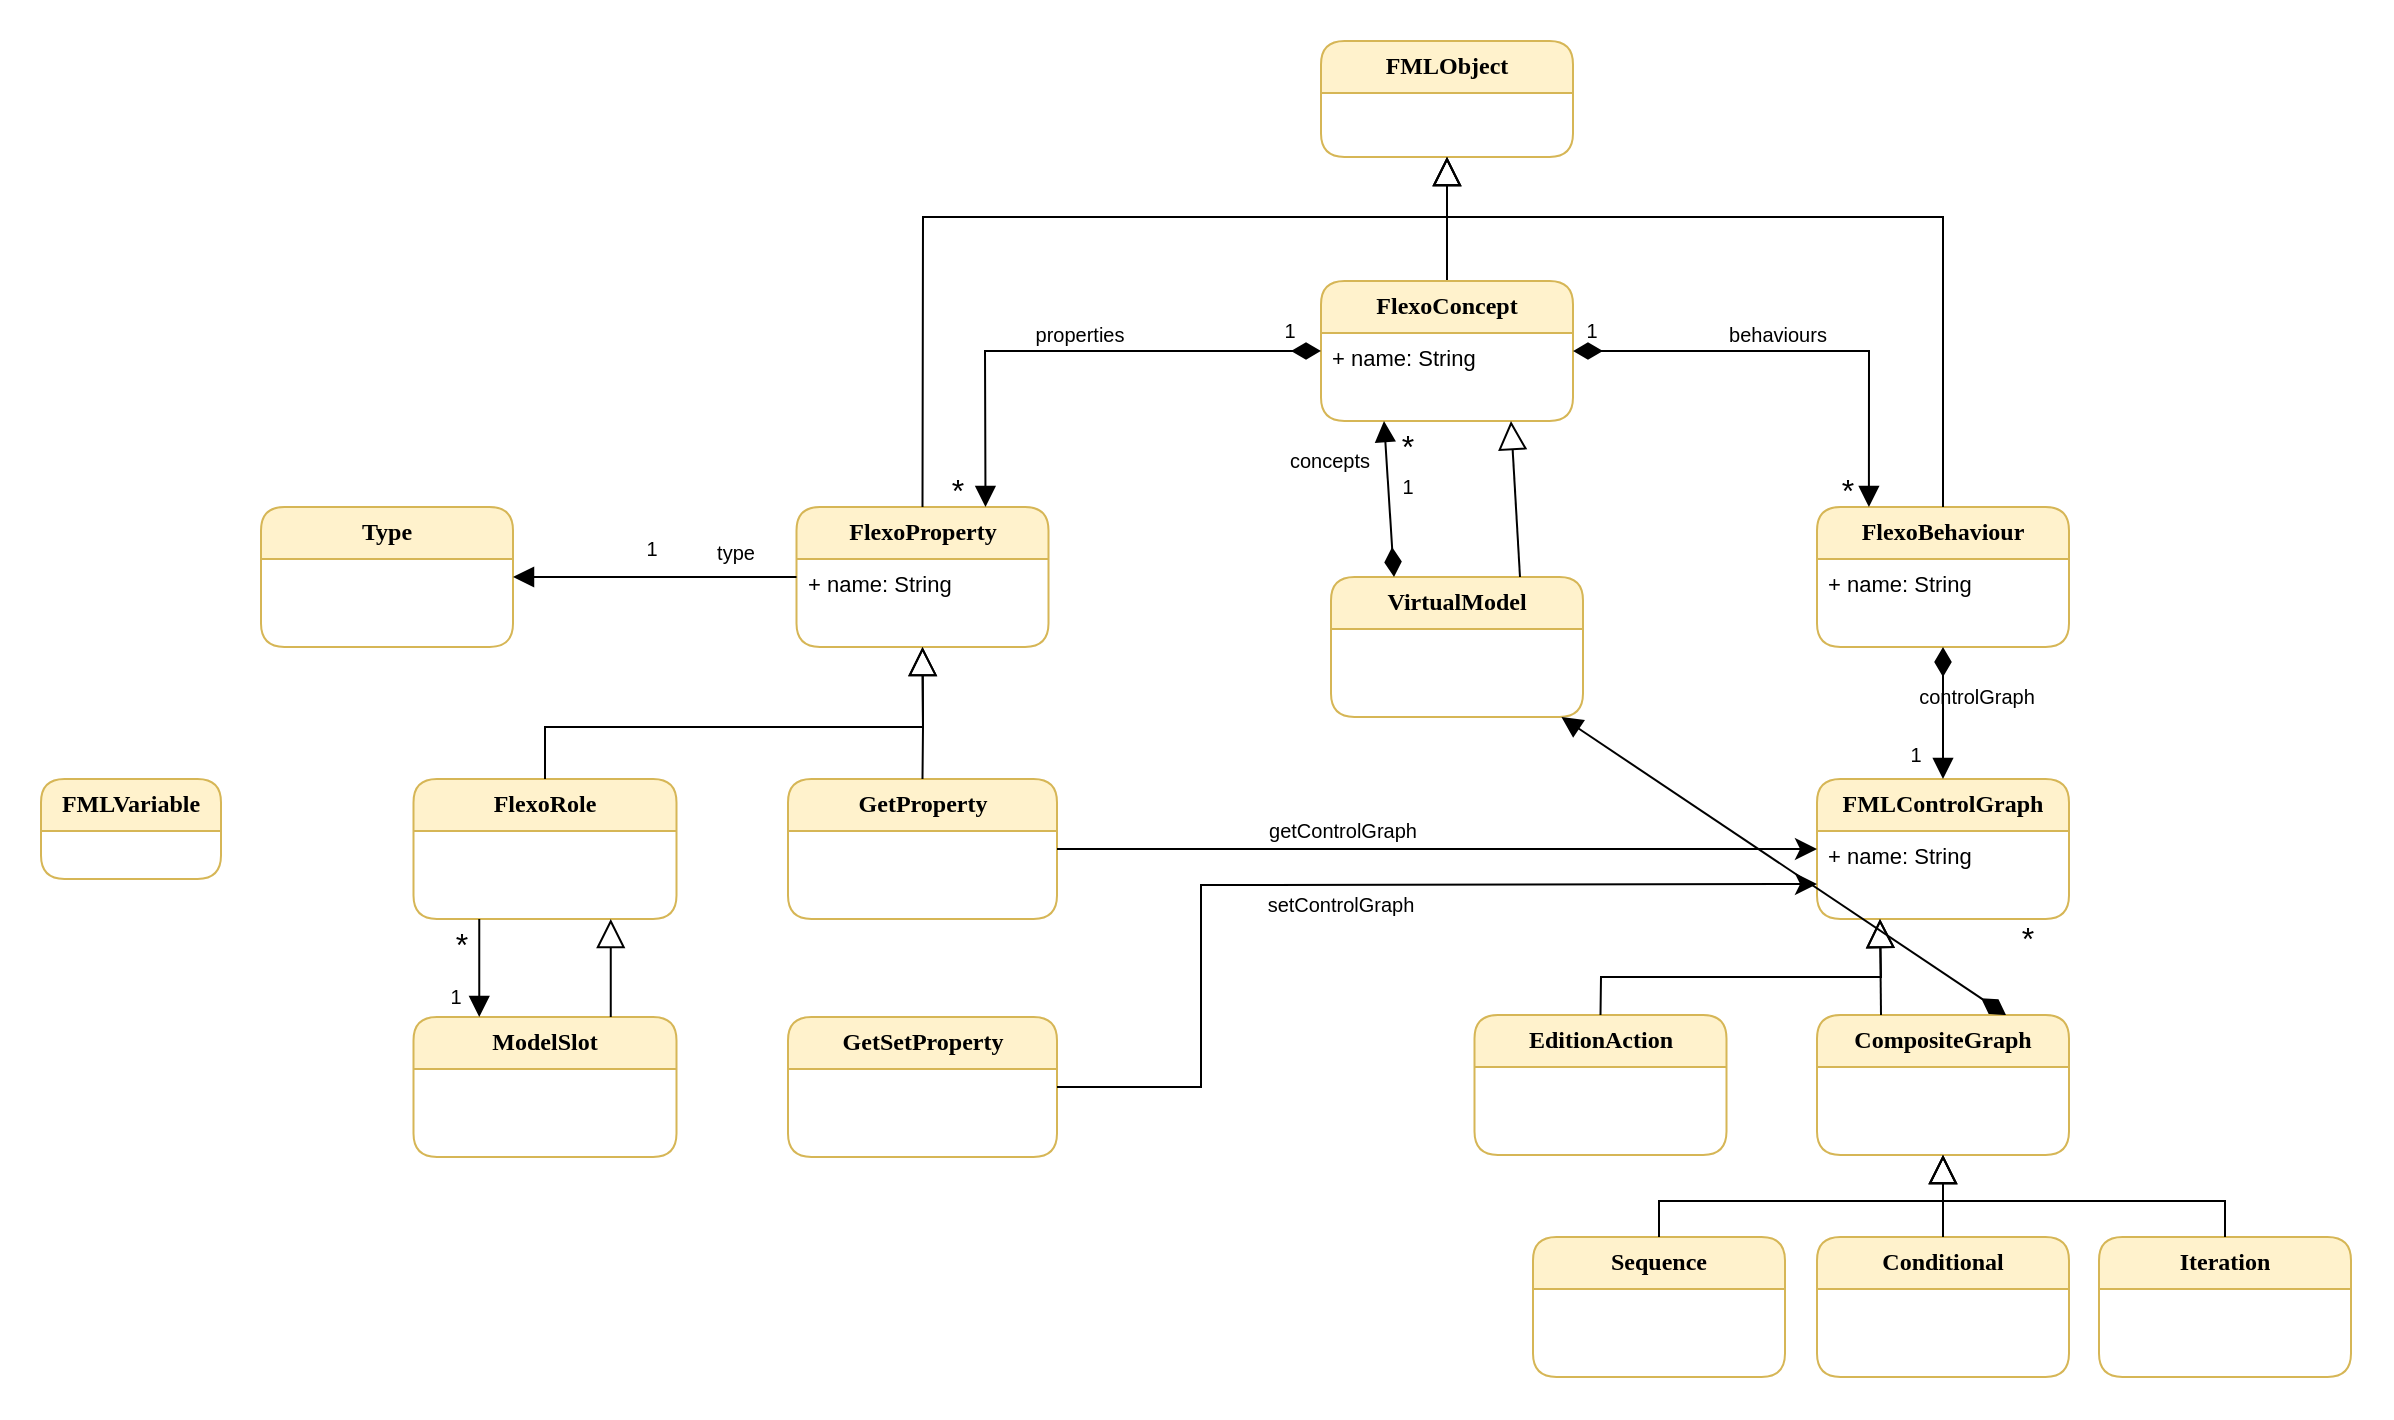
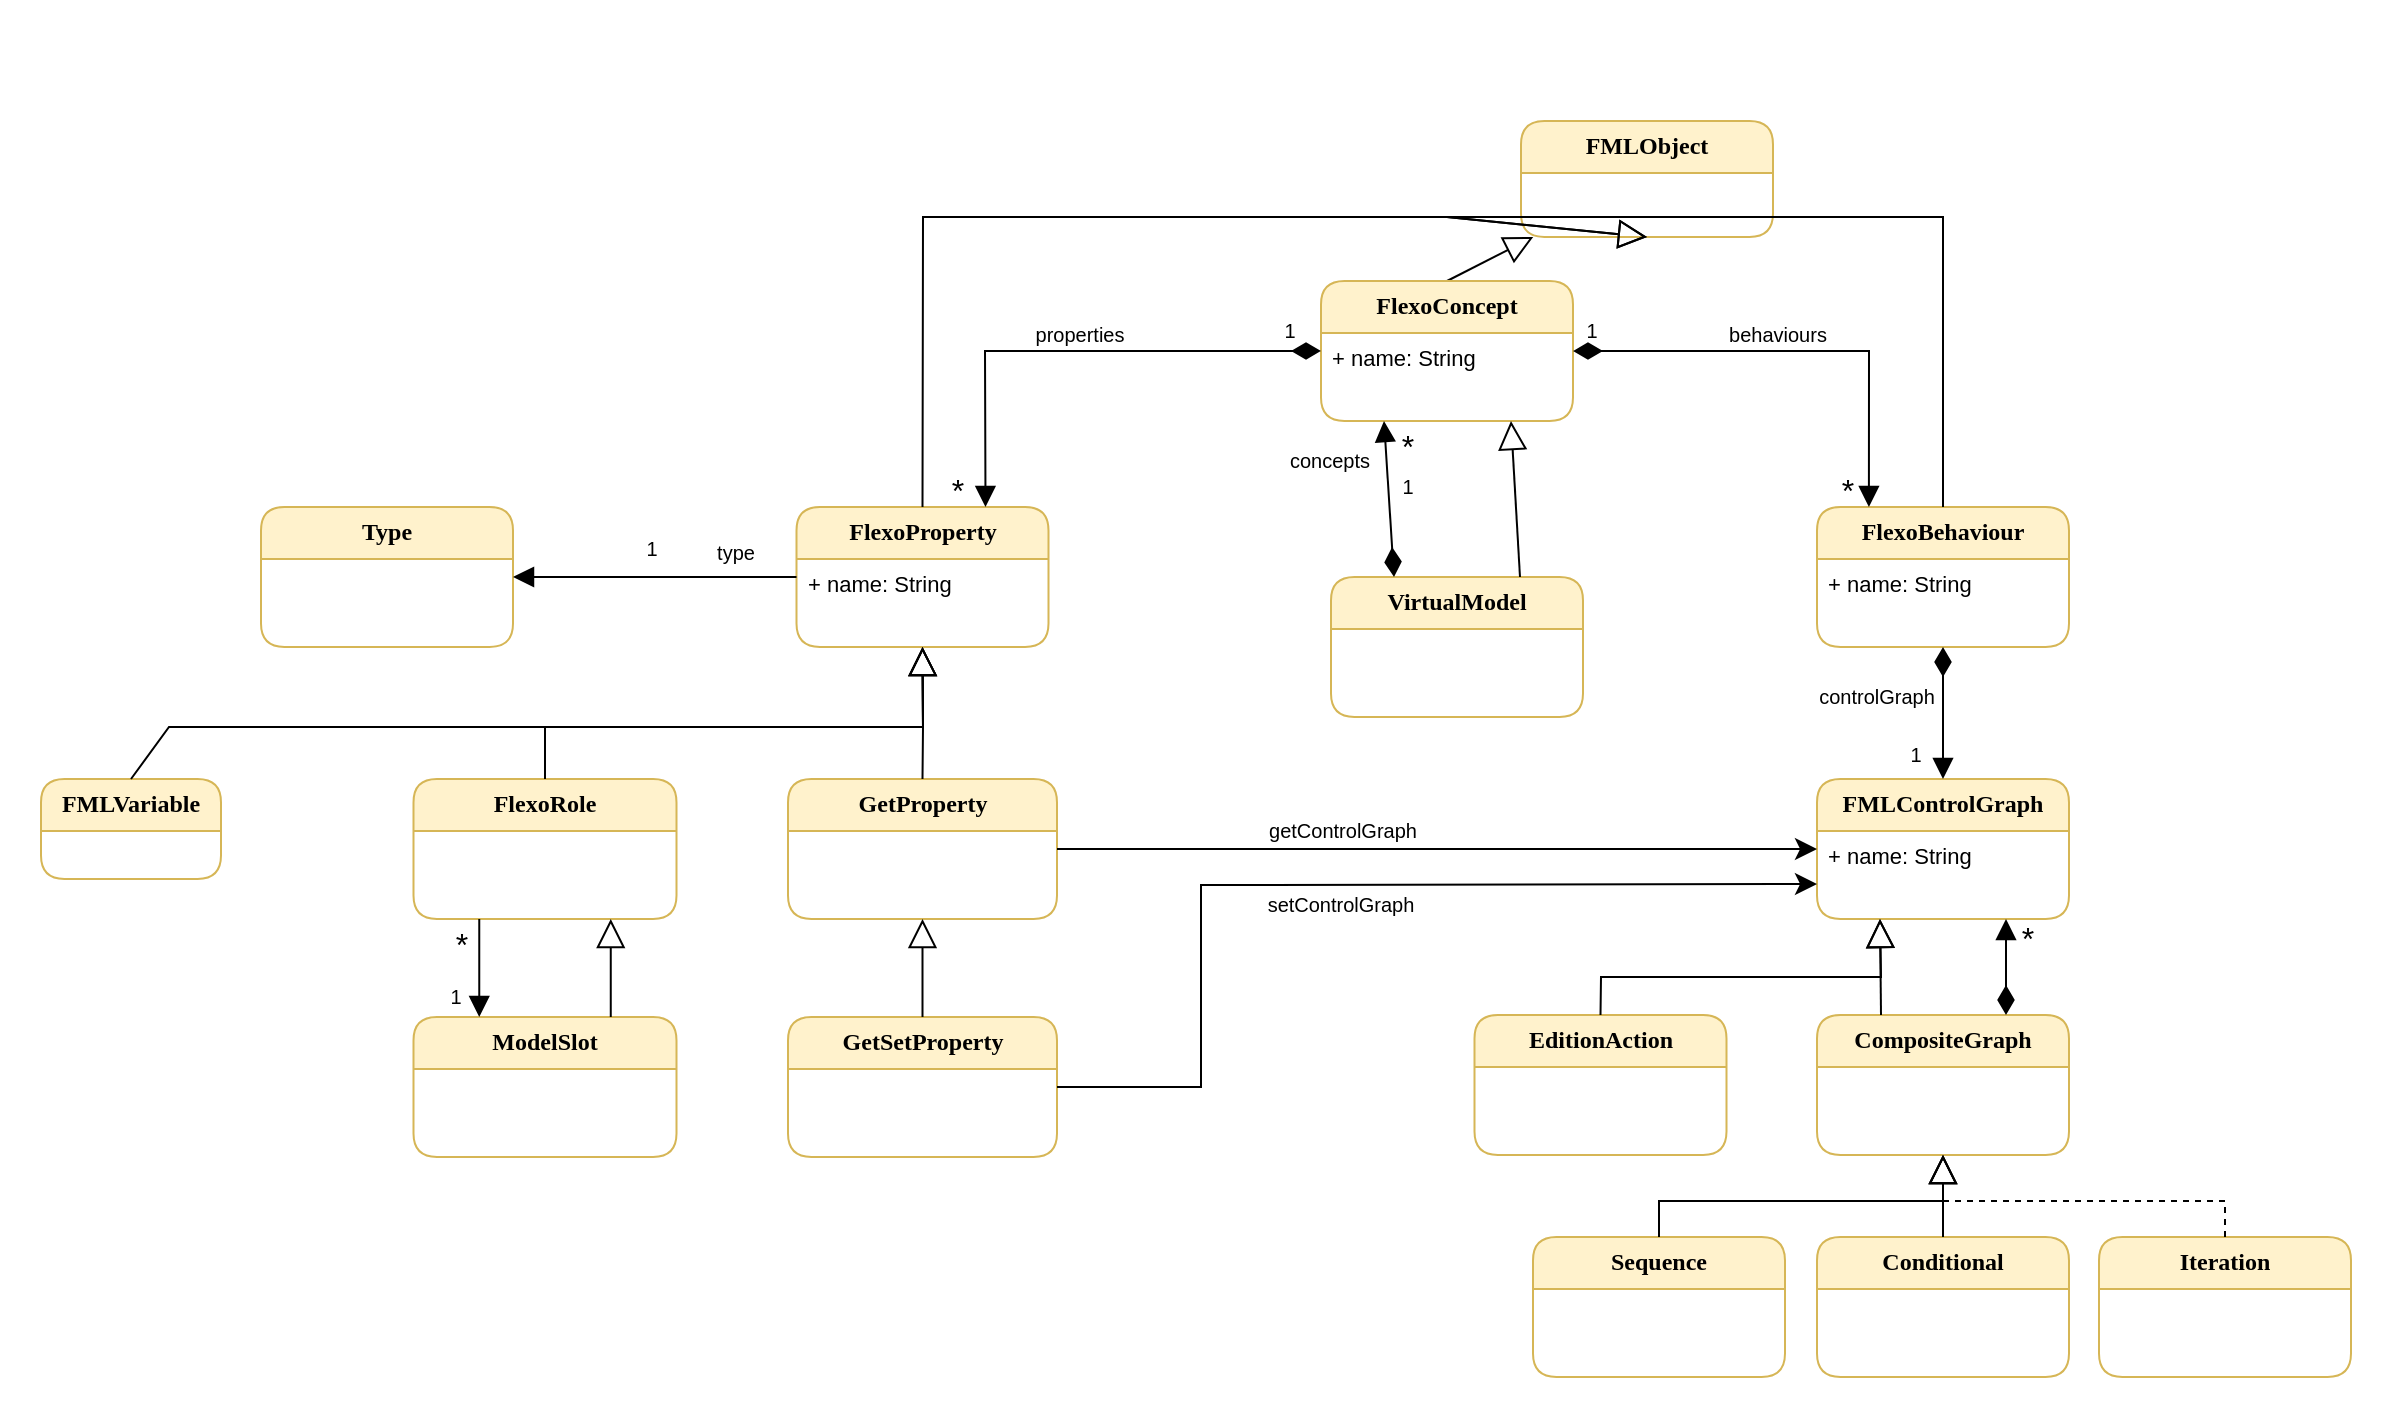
- <mxCell id="2" value="&lt;font style=&quot;font-size: 12px&quot;&gt;&lt;b&gt;FMLObject&lt;/b&gt;&lt;/font&gt;" style="swimlane;html=1;fontStyle=0;childLayout=stackLayout;horizontal=1;startSize=26;fillColor=#fff2cc;horizontalStack=0;resizeParent=1;resizeLast=0;collapsible=1;marginBottom=0;swimlaneFillColor=#ffffff;rounded=1;shadow=0;comic=0;labelBackgroundColor=none;strokeWidth=1;fontFamily=Verdana;fontSize=10;align=center;strokeColor=#d6b656;sketch=0;swimlaneLine=1;glass=0;" parent="1" vertex="1"><mxGeometry x="660" y="20" width="126" height="58" as="geometry" /></mxCell>
+ <mxCell id="2" value="&lt;font style=&quot;font-size: 12px&quot;&gt;&lt;b&gt;FMLObject&lt;/b&gt;&lt;/font&gt;" style="swimlane;html=1;fontStyle=0;childLayout=stackLayout;horizontal=1;startSize=26;fillColor=#fff2cc;horizontalStack=0;resizeParent=1;resizeLast=0;collapsible=1;marginBottom=0;swimlaneFillColor=#ffffff;rounded=1;shadow=0;comic=0;labelBackgroundColor=none;strokeWidth=1;fontFamily=Verdana;fontSize=10;align=center;strokeColor=#d6b656;sketch=0;swimlaneLine=1;glass=0;" parent="1" vertex="1"><mxGeometry x="760" y="60" width="126" height="58" as="geometry" /></mxCell>
- <mxCell id="62" value="controlGraph" style="text;html=1;strokeColor=none;fillColor=none;align=center;verticalAlign=middle;whiteSpace=wrap;rounded=0;fontSize=10;" parent="1" vertex="1"><mxGeometry x="940" y="338" width="97" height="20" as="geometry" /></mxCell>
+ <mxCell id="62" value="controlGraph" style="text;html=1;strokeColor=none;fillColor=none;align=center;verticalAlign=middle;whiteSpace=wrap;rounded=0;fontSize=10;" parent="1" vertex="1"><mxGeometry x="890" y="338" width="97" height="20" as="geometry" /></mxCell>
+ <mxCell id="24" value="" style="endArrow=block;endSize=12;endFill=0;html=1;exitX=0.5;exitY=0;exitDx=0;exitDy=0;rounded=0;entryX=0.5;entryY=1;entryDx=0;entryDy=0;" parent="1" source="15" target="6" edge="1"><mxGeometry width="160" relative="1" as="geometry"><mxPoint x="-117" y="393" as="sourcePoint" /><mxPoint x="401" y="333" as="targetPoint" /><Array as="points"><mxPoint x="84" y="363" /><mxPoint x="461" y="363" /></Array></mxGeometry></mxCell>
- <mxCell id="47" value="" style="endArrow=block;html=1;fontSize=10;exitX=0.75;exitY=0;exitDx=0;exitDy=0;endFill=1;endSize=8;startArrow=diamondThin;startFill=1;startSize=12;" parent="1" source="44" target="19" edge="1"><mxGeometry width="50" height="50" relative="1" as="geometry"><mxPoint x="878" y="498" as="sourcePoint" /><mxPoint x="878" y="438" as="targetPoint" /></mxGeometry></mxCell>
+ <mxCell id="47" value="" style="endArrow=block;html=1;fontSize=10;entryX=0.75;entryY=1;entryDx=0;entryDy=0;exitX=0.75;exitY=0;exitDx=0;exitDy=0;endFill=1;endSize=8;startArrow=diamondThin;startFill=1;startSize=12;" parent="1" source="44" target="36" edge="1"><mxGeometry width="50" height="50" relative="1" as="geometry"><mxPoint x="878" y="498" as="sourcePoint" /><mxPoint x="878" y="438" as="targetPoint" /></mxGeometry></mxCell>
+ <mxCell id="27" value="" style="endArrow=block;endSize=12;endFill=0;html=1;exitX=0.5;exitY=0;exitDx=0;exitDy=0;rounded=0;entryX=0.5;entryY=1;entryDx=0;entryDy=0;" parent="1" source="18" target="17" edge="1"><mxGeometry width="160" relative="1" as="geometry"><mxPoint x="470.75" y="399" as="sourcePoint" /><mxPoint x="401" y="339" as="targetPoint" /></mxGeometry></mxCell>
- <mxCell id="52" value="" style="endArrow=block;endSize=12;endFill=0;html=1;exitX=0.5;exitY=0;exitDx=0;exitDy=0;rounded=0;entryX=0.5;entryY=1;entryDx=0;entryDy=0;" parent="1" source="49" target="44" edge="1"><mxGeometry width="160" relative="1" as="geometry"><mxPoint x="1012.5" y="517" as="sourcePoint" /><mxPoint x="988" y="588" as="targetPoint" /><Array as="points"><mxPoint x="1112" y="600" /><mxPoint x="971" y="600" /></Array></mxGeometry></mxCell>
+ <mxCell id="52" value="" style="endArrow=block;endSize=12;endFill=0;html=1;exitX=0.5;exitY=0;exitDx=0;exitDy=0;rounded=0;entryX=0.5;entryY=1;entryDx=0;entryDy=0;dashed=1;" parent="1" source="49" target="44" edge="1"><mxGeometry width="160" relative="1" as="geometry"><mxPoint x="1012.5" y="517" as="sourcePoint" /><mxPoint x="988" y="588" as="targetPoint" /><Array as="points"><mxPoint x="1112" y="600" /><mxPoint x="971" y="600" /></Array></mxGeometry></mxCell>
